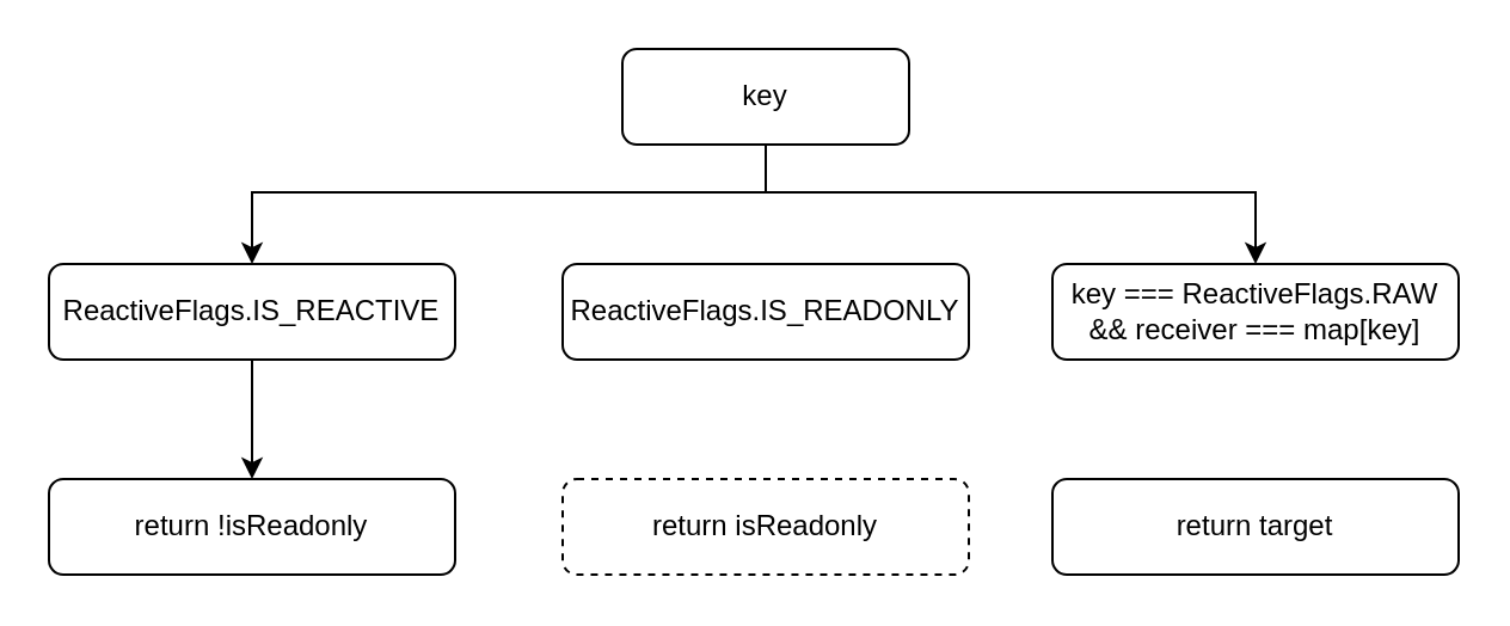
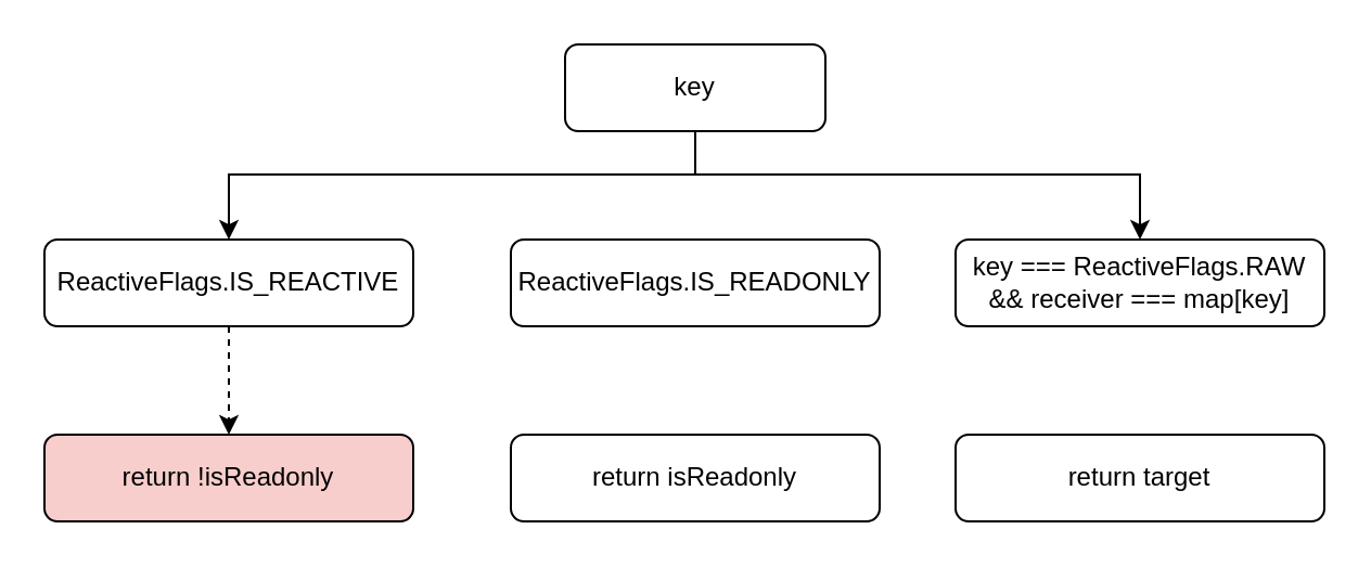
- <mxCell id="5" value="" style="edgeStyle=orthogonalEdgeStyle;rounded=0;orthogonalLoop=1;jettySize=auto;html=1;" edge="1" parent="1" source="6" target="7"><mxGeometry relative="1" as="geometry" /></mxCell>
+ <mxCell id="5" value="" style="edgeStyle=orthogonalEdgeStyle;rounded=0;orthogonalLoop=1;jettySize=auto;html=1;dashed=1;" edge="1" parent="1" source="6" target="7"><mxGeometry relative="1" as="geometry" /></mxCell>
- <mxCell id="7" value="return !isReadonly" style="rounded=1;whiteSpace=wrap;fontSize=12;glass=0;strokeWidth=1;shadow=0;" vertex="1" parent="1"><mxGeometry x="20" y="200" width="170" height="40" as="geometry" /></mxCell>
+ <mxCell id="7" value="return !isReadonly" style="rounded=1;whiteSpace=wrap;fontSize=12;glass=0;strokeWidth=1;shadow=0;fillColor=#f8cecc;" vertex="1" parent="1"><mxGeometry x="20" y="200" width="170" height="40" as="geometry" /></mxCell>
- <mxCell id="9" value="return isReadonly" style="rounded=1;whiteSpace=wrap;fontSize=12;glass=0;strokeWidth=1;shadow=0;dashed=1;" vertex="1" parent="1"><mxGeometry x="235" y="200" width="170" height="40" as="geometry" /></mxCell>
+ <mxCell id="9" value="return isReadonly" style="rounded=1;whiteSpace=wrap;fontSize=12;glass=0;strokeWidth=1;shadow=0;" vertex="1" parent="1"><mxGeometry x="235" y="200" width="170" height="40" as="geometry" /></mxCell>
